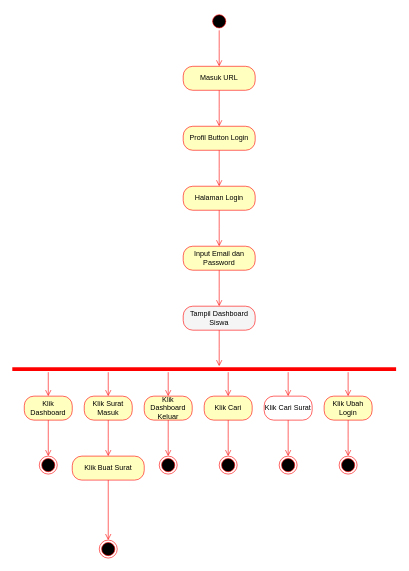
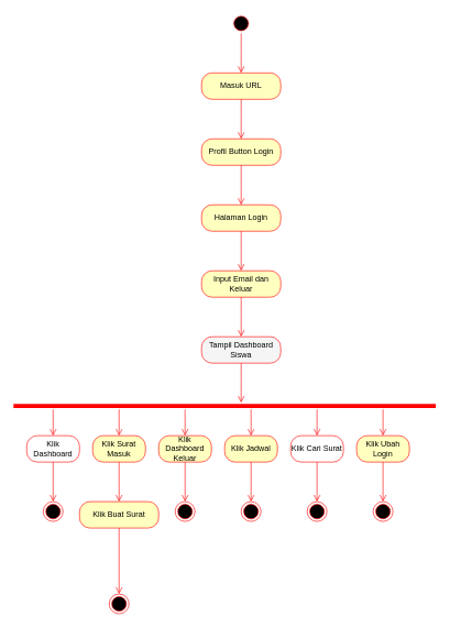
- <mxCell id="10" value="Input Email dan Password" style="rounded=1;whiteSpace=wrap;html=1;arcSize=40;fontColor=#000000;fillColor=#ffffc0;strokeColor=#ff0000;" vertex="1" parent="1"><mxGeometry x="305" y="410" width="120" height="40" as="geometry" /></mxCell>
+ <mxCell id="10" value="Input Email dan Keluar" style="rounded=1;whiteSpace=wrap;html=1;arcSize=40;fontColor=#000000;fillColor=#ffffc0;strokeColor=#ff0000;" vertex="1" parent="1"><mxGeometry x="305" y="410" width="120" height="40" as="geometry" /></mxCell>
- <mxCell id="16" value="Klik Dashboard" style="rounded=1;whiteSpace=wrap;html=1;arcSize=40;fontColor=#000000;fillColor=#ffffc0;strokeColor=#ff0000;" vertex="1" parent="1"><mxGeometry x="40" y="660" width="80" height="40" as="geometry" /></mxCell>
+ <mxCell id="16" value="Klik Dashboard" style="rounded=1;whiteSpace=wrap;html=1;arcSize=40;fontColor=#000000;fillColor=#ffffff;strokeColor=#ff0000;" vertex="1" parent="1"><mxGeometry x="40" y="660" width="80" height="40" as="geometry" /></mxCell>
- <mxCell id="25" value="Klik Cari" style="rounded=1;whiteSpace=wrap;html=1;arcSize=40;fontColor=#000000;fillColor=#ffffc0;strokeColor=#ff0000;" vertex="1" parent="1"><mxGeometry x="340" y="660" width="80" height="40" as="geometry" /></mxCell>
+ <mxCell id="25" value="Klik Jadwal" style="rounded=1;whiteSpace=wrap;html=1;arcSize=40;fontColor=#000000;fillColor=#ffffc0;strokeColor=#ff0000;" vertex="1" parent="1"><mxGeometry x="340" y="660" width="80" height="40" as="geometry" /></mxCell>
